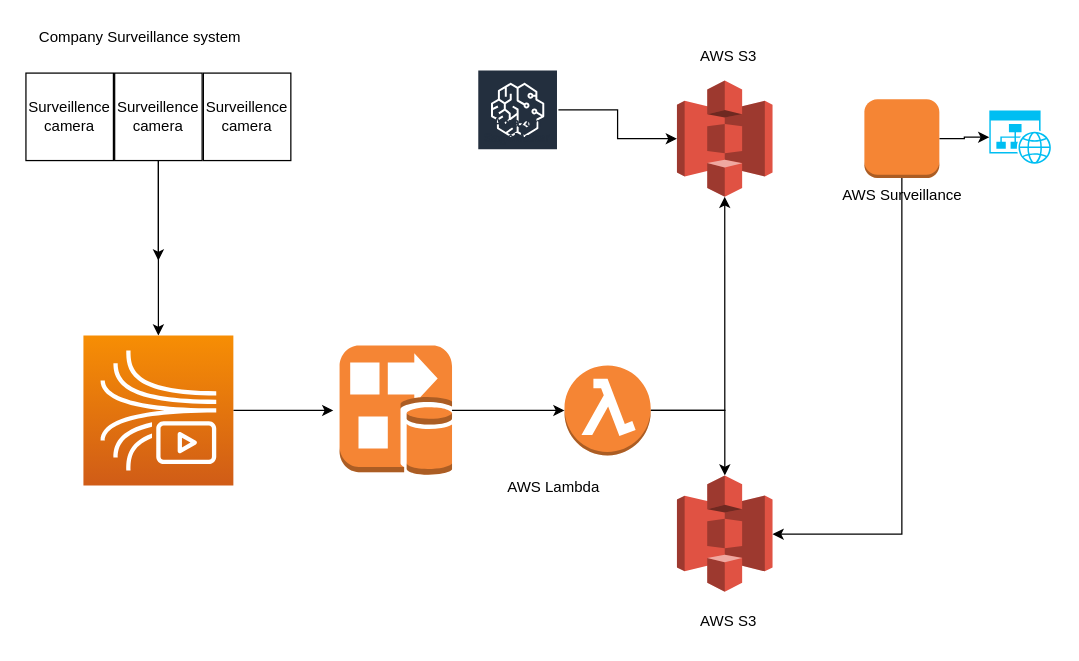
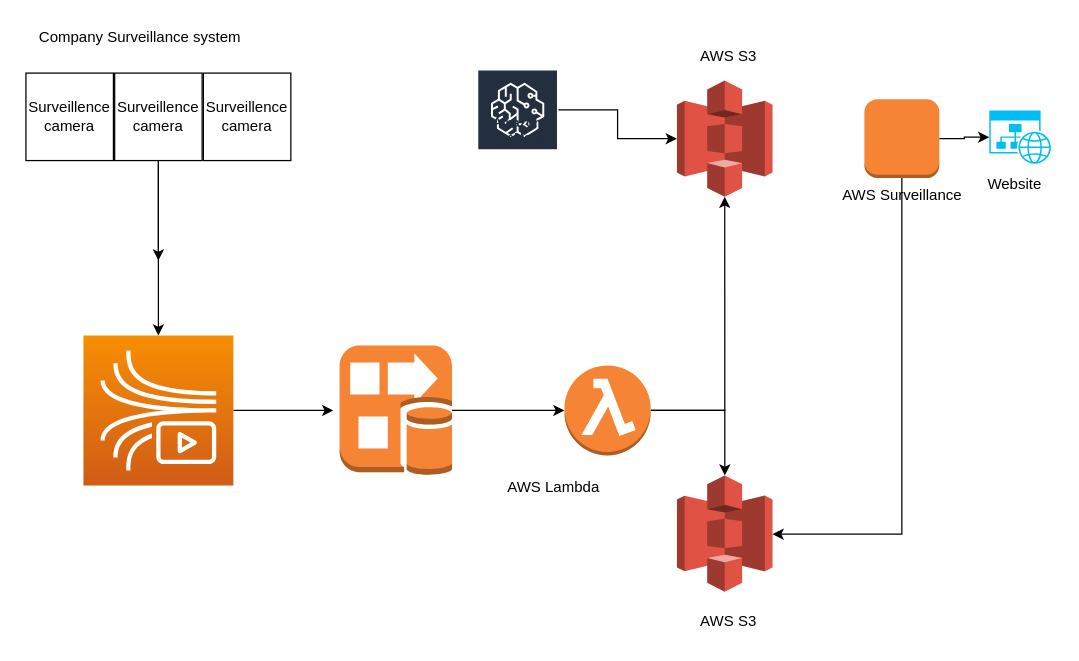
+ <mxCell id="26" value="Website" style="text;html=1;align=center;verticalAlign=middle;resizable=0;points=[];autosize=1;" vertex="1" parent="1"><mxGeometry x="781" y="137" width="60" height="20" as="geometry" /></mxCell>
